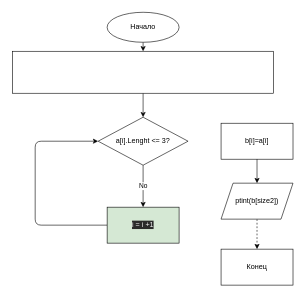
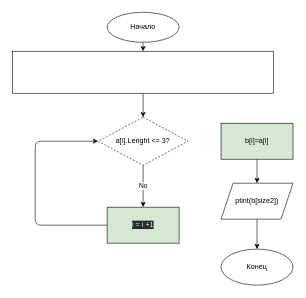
- <mxCell id="7" value="a[i].Lenght &amp;lt;= 3?" style="rhombus;whiteSpace=wrap;html=1;" parent="1" vertex="1"><mxGeometry x="163" y="195" width="150" height="80" as="geometry" /></mxCell>
+ <mxCell id="7" value="a[i].Lenght &amp;lt;= 3?" style="rhombus;whiteSpace=wrap;html=1;dashed=1;" parent="1" vertex="1"><mxGeometry x="163" y="195" width="150" height="80" as="geometry" /></mxCell>
- <mxCell id="9" value="&lt;span&gt;b[i]=a[i]&lt;/span&gt;" style="rounded=0;whiteSpace=wrap;html=1;" parent="1" vertex="1"><mxGeometry x="368" y="205" width="120" height="60" as="geometry" /></mxCell>
+ <mxCell id="9" value="&lt;span&gt;b[i]=a[i]&lt;/span&gt;" style="rounded=0;whiteSpace=wrap;html=1;fillColor=#d5e8d4;" parent="1" vertex="1"><mxGeometry x="368" y="205" width="120" height="60" as="geometry" /></mxCell>
- <mxCell id="12" style="edgeStyle=none;html=1;exitX=0.5;exitY=1;exitDx=0;exitDy=0;entryX=0.5;entryY=0;entryDx=0;entryDy=0;dashed=1;" edge="1" source="13" target="14" parent="1"><mxGeometry relative="1" as="geometry" /></mxCell>
+ <mxCell id="12" style="edgeStyle=none;html=1;exitX=0.5;exitY=1;exitDx=0;exitDy=0;entryX=0.5;entryY=0;entryDx=0;entryDy=0;" edge="1" source="13" target="14" parent="1"><mxGeometry relative="1" as="geometry" /></mxCell>
- <mxCell id="14" value="Конец" style="whiteSpace=wrap;html=1;rounded=0;" vertex="1" parent="1"><mxGeometry x="368" y="415" width="120" height="60" as="geometry" /></mxCell>
+ <mxCell id="14" value="Конец" style="ellipse;whiteSpace=wrap;html=1;" vertex="1" parent="1"><mxGeometry x="368" y="415" width="120" height="60" as="geometry" /></mxCell>
